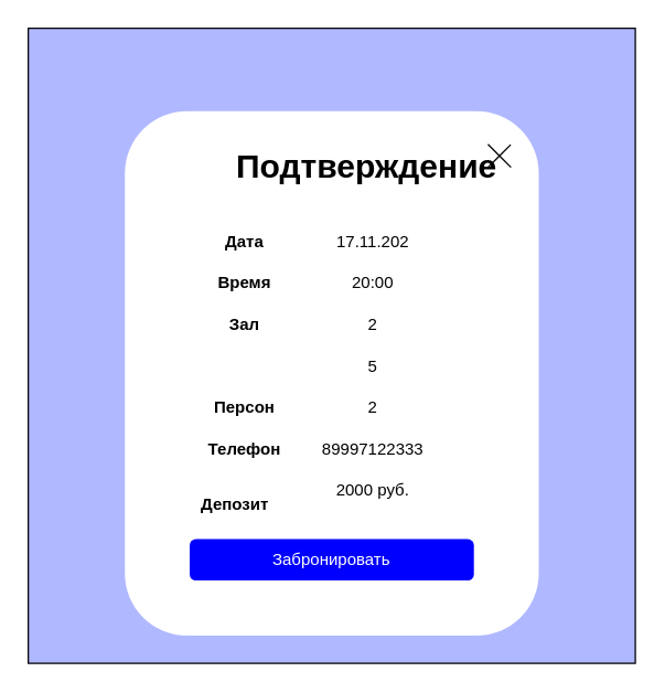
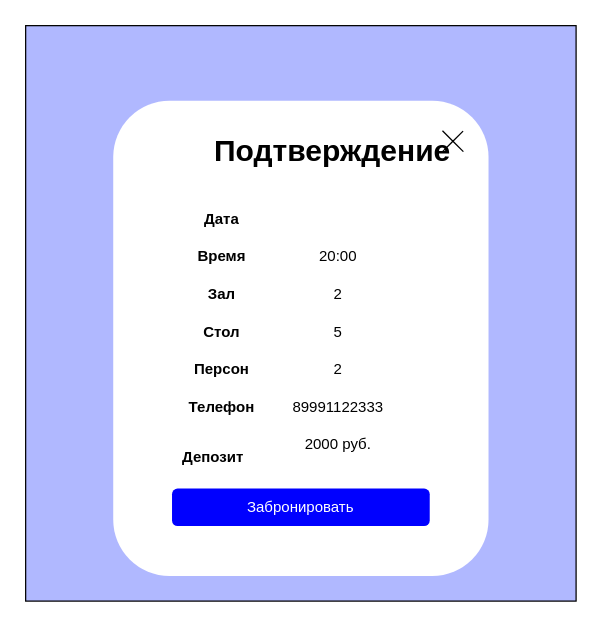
- <mxCell id="13" value="17.11.202" style="text;html=1;strokeColor=none;fillColor=none;align=center;verticalAlign=middle;whiteSpace=wrap;rounded=0;" parent="1" vertex="1"><mxGeometry x="240" y="160" width="60" height="30" as="geometry" /></mxCell>
+ <mxCell id="11" value="Стол" style="text;html=1;strokeColor=none;fillColor=none;align=center;verticalAlign=middle;whiteSpace=wrap;rounded=0;fontStyle=1" parent="1" vertex="1"><mxGeometry x="147" y="250" width="60" height="30" as="geometry" /></mxCell>
- <mxCell id="19" value="89997122333" style="text;html=1;strokeColor=none;fillColor=none;align=center;verticalAlign=middle;whiteSpace=wrap;rounded=0;" parent="1" vertex="1"><mxGeometry x="240" y="310" width="60" height="30" as="geometry" /></mxCell>
+ <mxCell id="19" value="89991122333" style="text;html=1;strokeColor=none;fillColor=none;align=center;verticalAlign=middle;whiteSpace=wrap;rounded=0;" parent="1" vertex="1"><mxGeometry x="240" y="310" width="60" height="30" as="geometry" /></mxCell>
